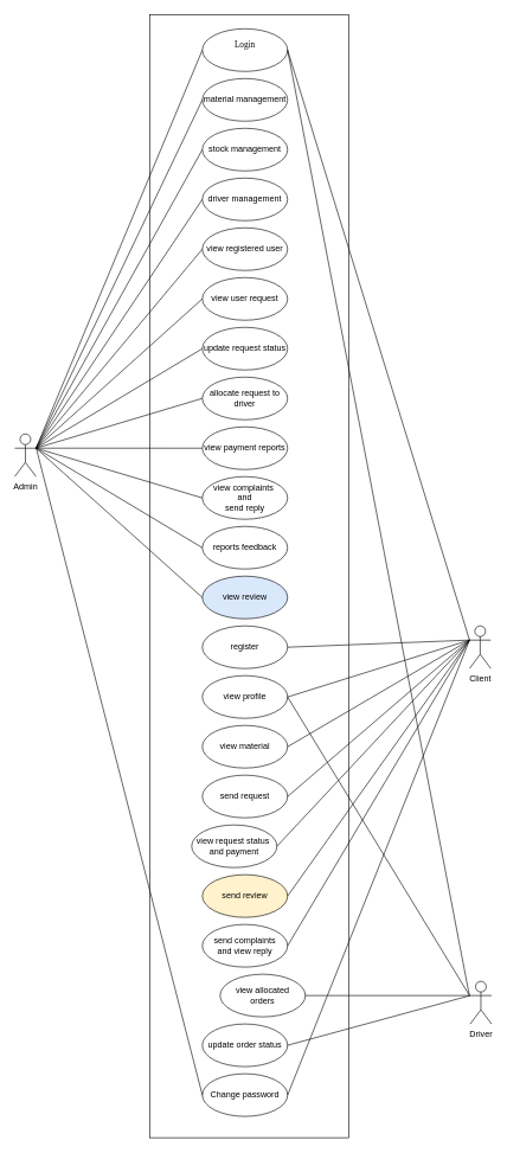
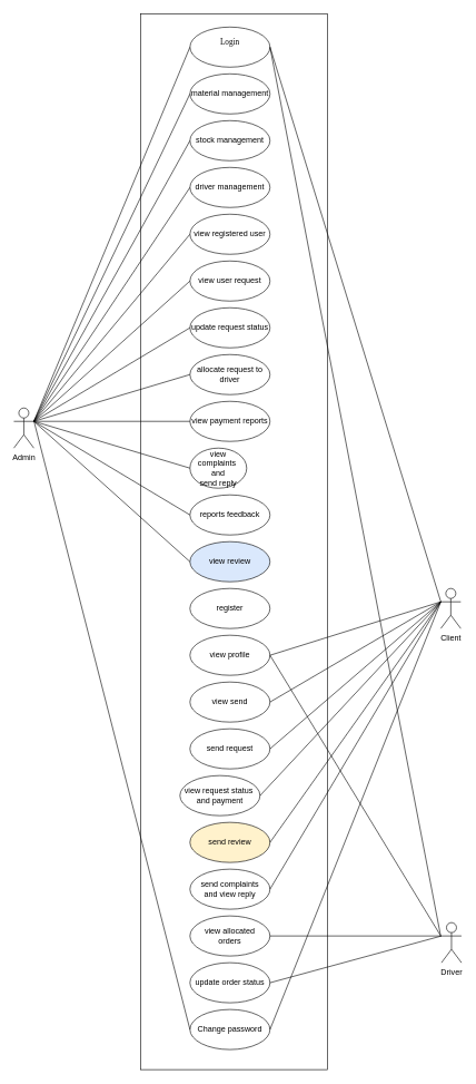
- <mxCell id="12" value="view complaints&amp;nbsp;&lt;div&gt;and&lt;/div&gt;&lt;div&gt;send reply&lt;/div&gt;" style="ellipse;whiteSpace=wrap;html=1;" vertex="1" parent="1"><mxGeometry x="284" y="670" width="120" height="60" as="geometry" /></mxCell>
+ <mxCell id="12" value="view complaints&amp;nbsp;&lt;div&gt;and&lt;/div&gt;&lt;div&gt;send reply&lt;/div&gt;" style="ellipse;whiteSpace=wrap;html=1;" vertex="1" parent="1"><mxGeometry x="284" y="670" width="85" height="60" as="geometry" /></mxCell>
- <mxCell id="41" value="" style="endArrow=none;html=1;rounded=0;exitX=1;exitY=0.5;exitDx=0;exitDy=0;entryX=0;entryY=0.333;entryDx=0;entryDy=0;entryPerimeter=0;" edge="1" parent="1" source="15" target="39"><mxGeometry width="50" height="50" relative="1" as="geometry"><mxPoint x="530" y="940" as="sourcePoint" /><mxPoint x="580" y="890" as="targetPoint" /></mxGeometry></mxCell>
- <mxCell id="17" value="view material" style="ellipse;whiteSpace=wrap;html=1;" vertex="1" parent="1"><mxGeometry x="284" y="1020" width="120" height="60" as="geometry" /></mxCell>
+ <mxCell id="17" value="view send" style="ellipse;whiteSpace=wrap;html=1;" vertex="1" parent="1"><mxGeometry x="284" y="1020" width="120" height="60" as="geometry" /></mxCell>
- <mxCell id="22" value="view allocated&lt;div&gt;orders&lt;/div&gt;" style="ellipse;whiteSpace=wrap;html=1;" vertex="1" parent="1"><mxGeometry x="309" y="1370" width="120" height="60" as="geometry" /></mxCell>
+ <mxCell id="22" value="view allocated&lt;div&gt;orders&lt;/div&gt;" style="ellipse;whiteSpace=wrap;html=1;" vertex="1" parent="1"><mxGeometry x="284" y="1370" width="120" height="60" as="geometry" /></mxCell>
